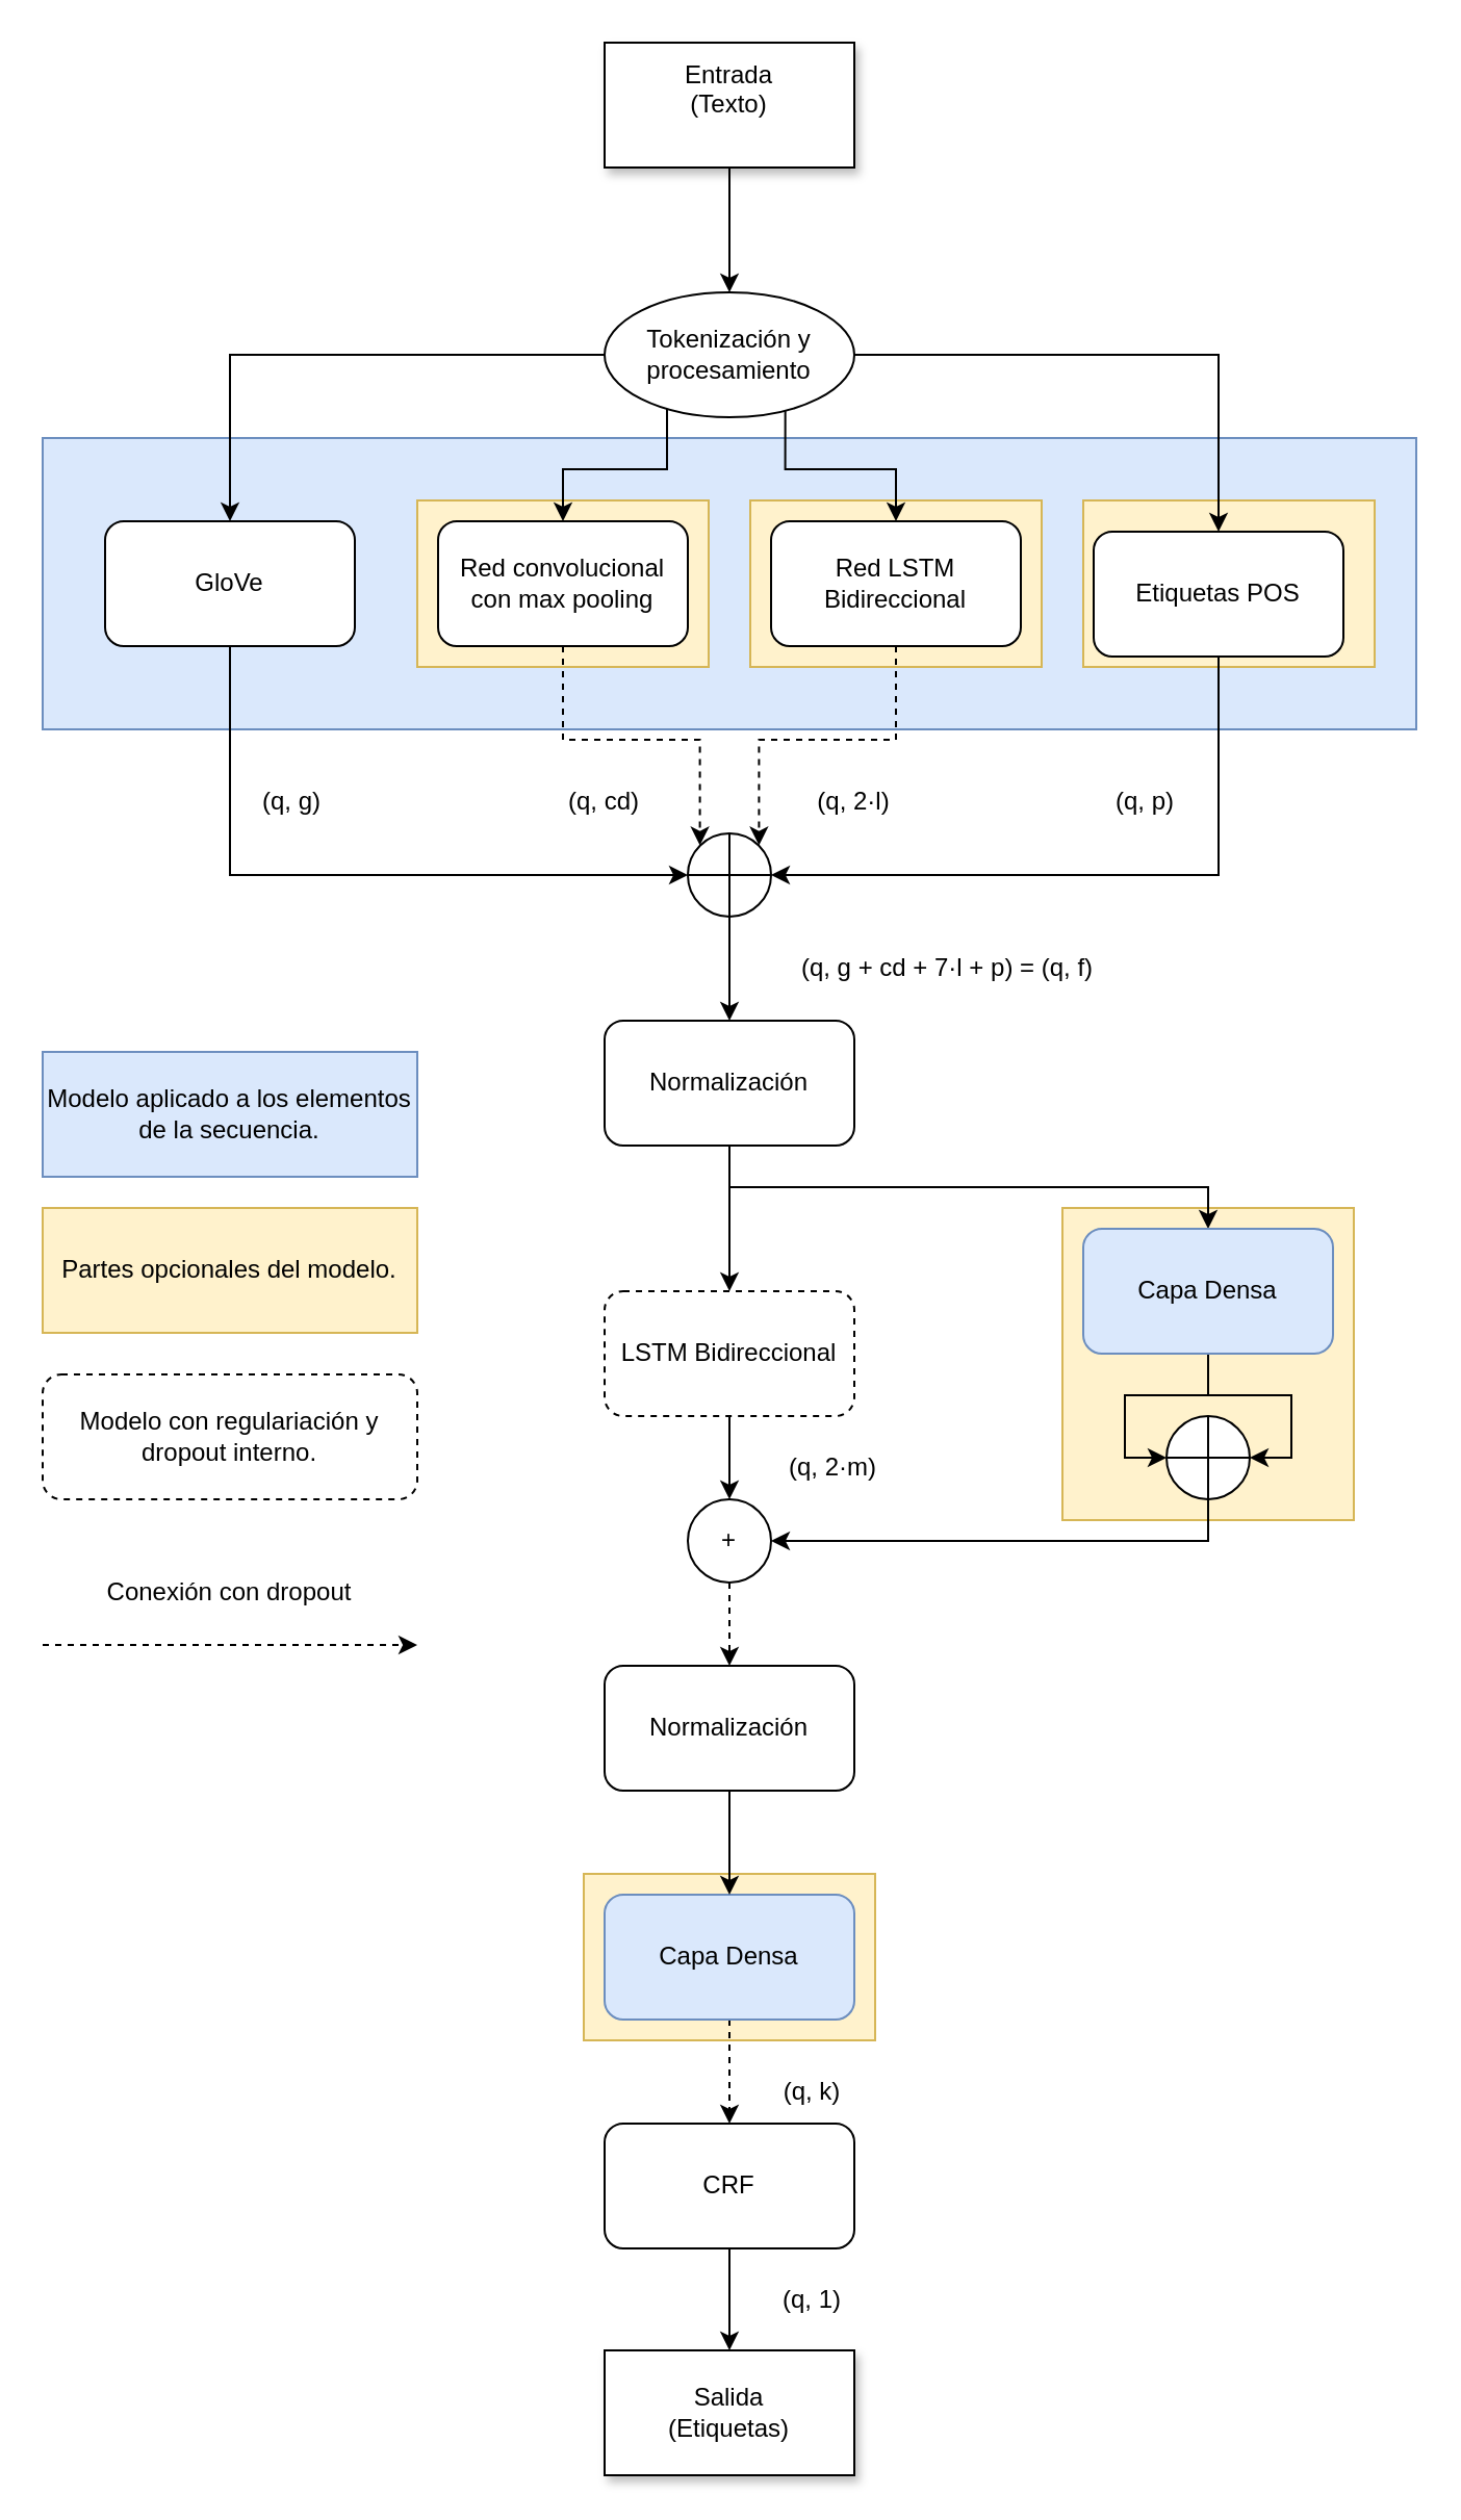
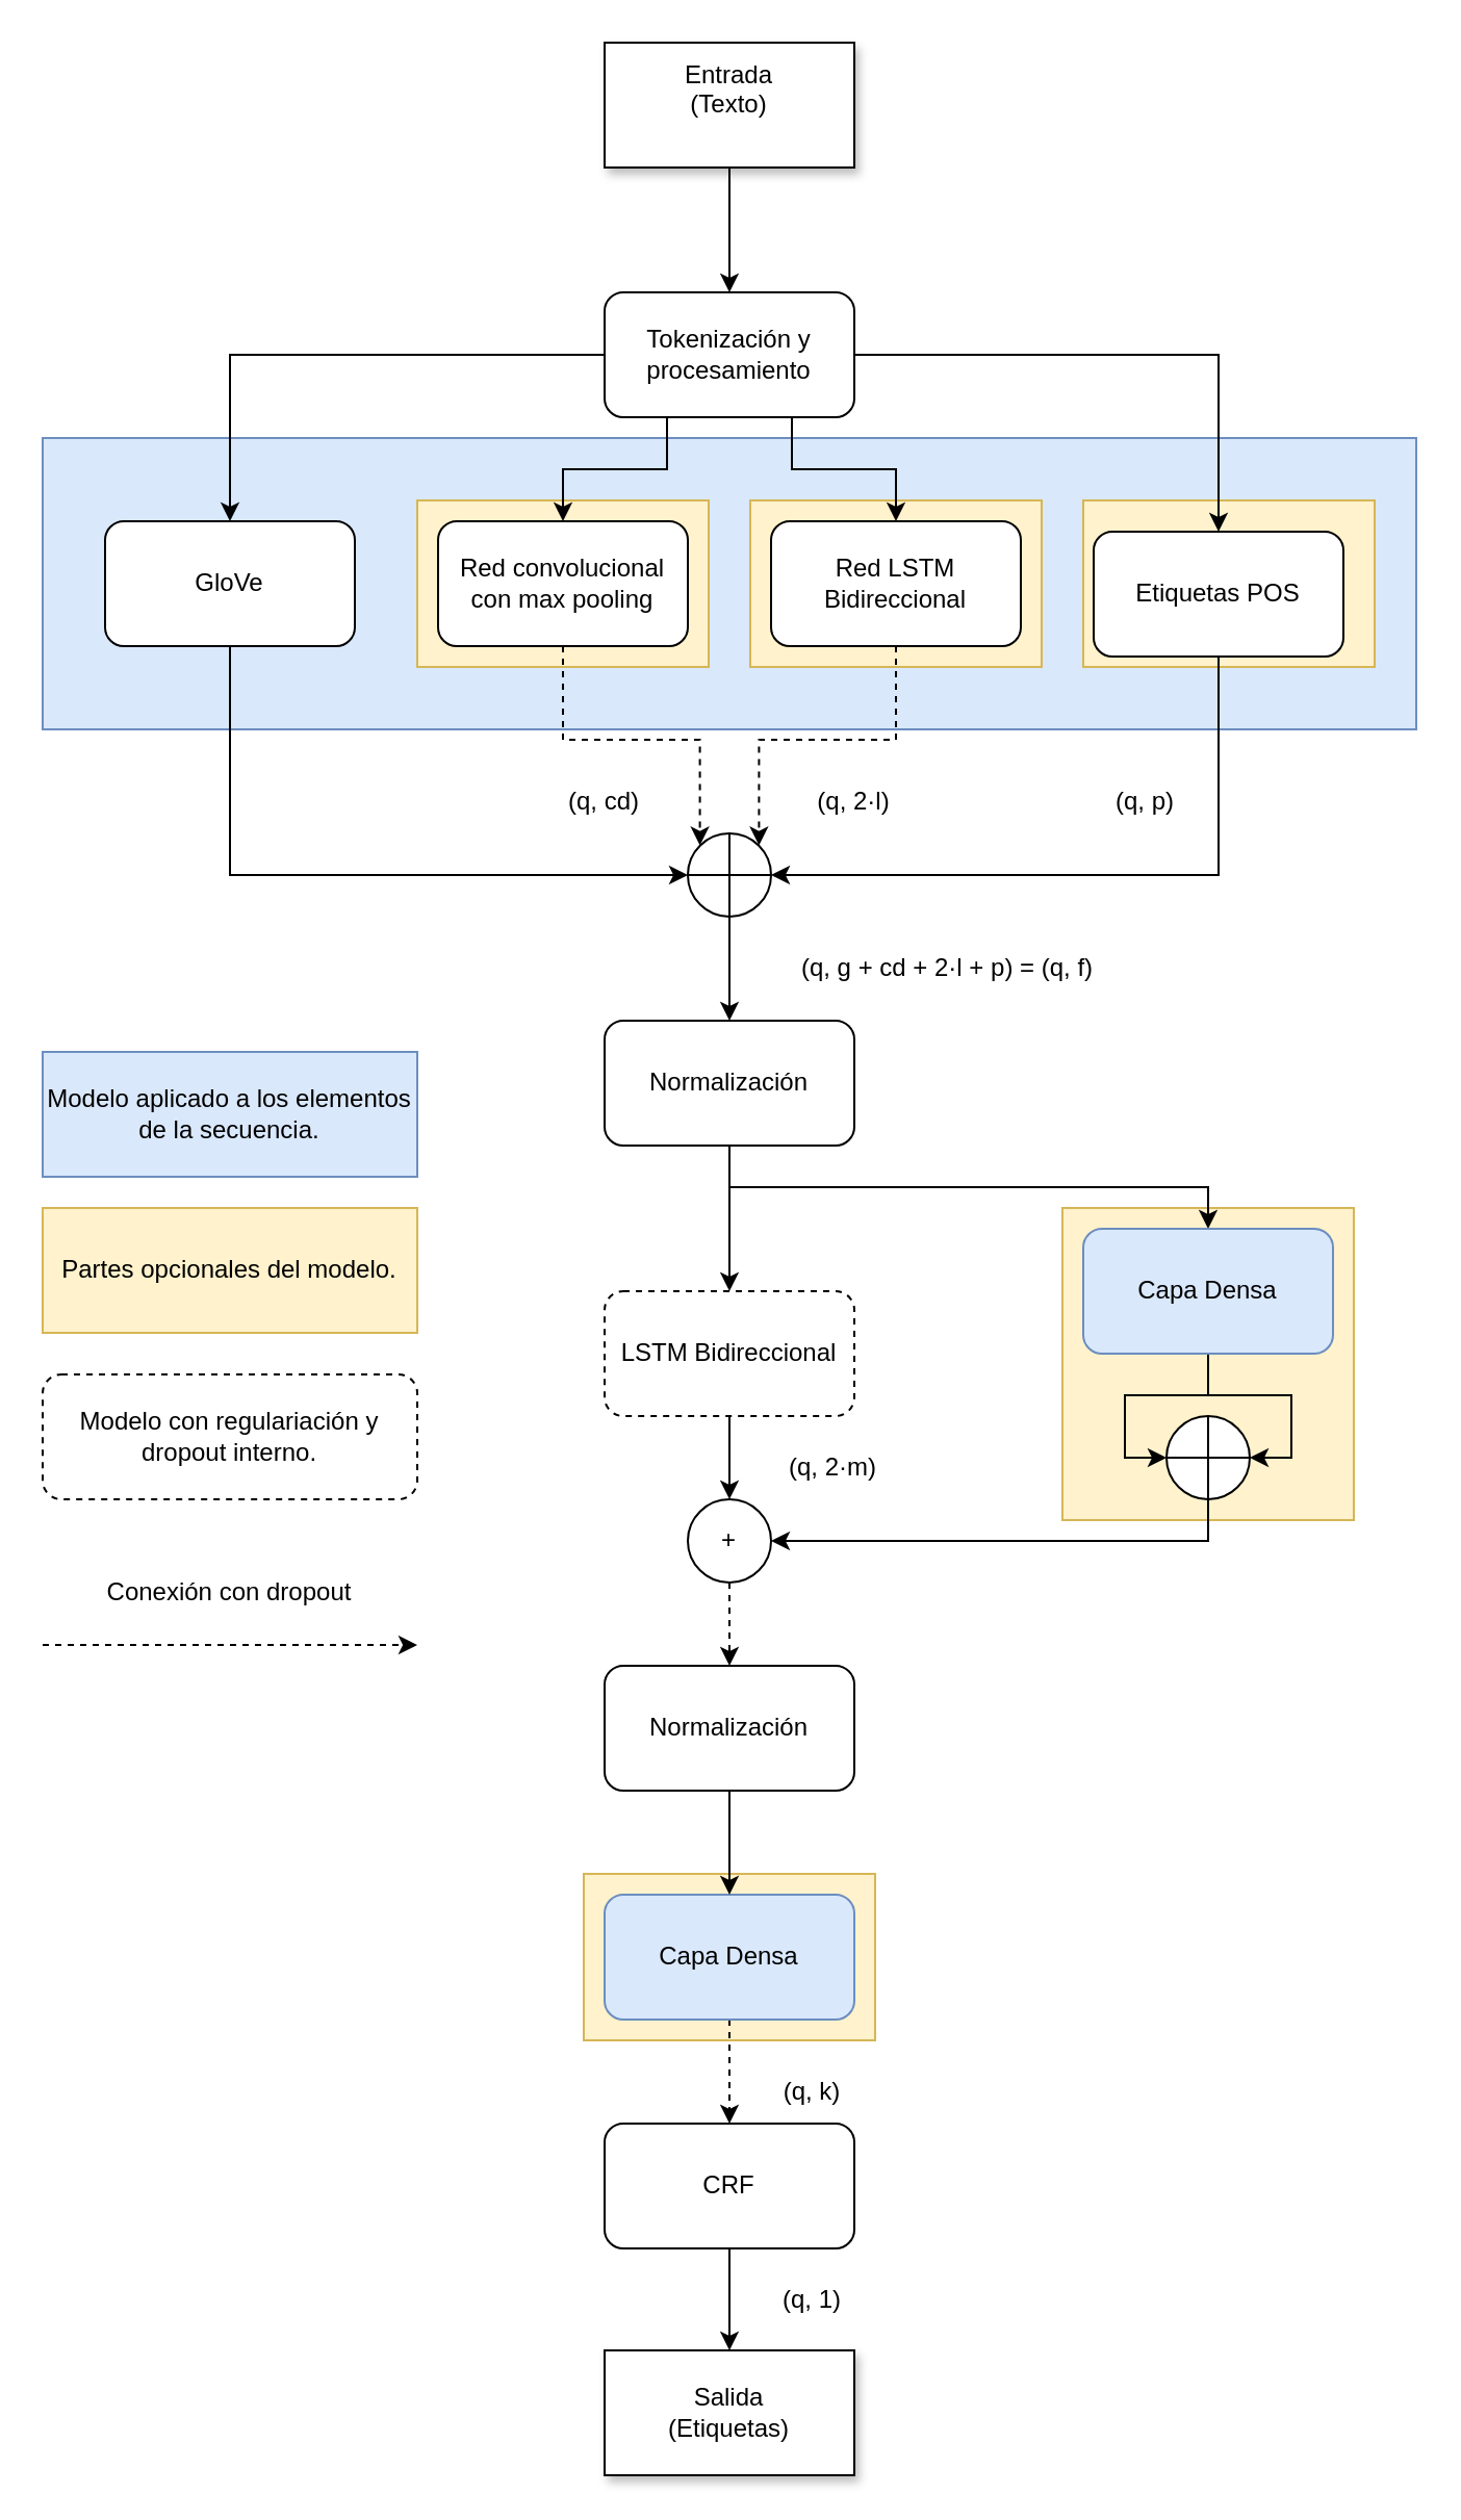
- <mxCell id="14" value="Tokenización y procesamiento" style="ellipse;whiteSpace=wrap;" parent="1" vertex="1"><mxGeometry x="290" y="140" width="120" height="60" as="geometry" /></mxCell>
+ <mxCell id="14" value="Tokenización y procesamiento" style="rounded=1;whiteSpace=wrap;" parent="1" vertex="1"><mxGeometry x="290" y="140" width="120" height="60" as="geometry" /></mxCell>
- <mxCell id="43" value="(q, g)" style="text;strokeColor=none;fillColor=none;align=center;verticalAlign=middle;whiteSpace=wrap;rounded=0;shadow=1;sketch=0;" parent="1" vertex="1"><mxGeometry x="110" y="370" width="60" height="30" as="geometry" /></mxCell>
- <mxCell id="47" value="(q, g + cd + 7·l + p) = (q, f)" style="text;strokeColor=none;fillColor=none;align=center;verticalAlign=middle;whiteSpace=wrap;rounded=0;shadow=1;sketch=0;" parent="1" vertex="1"><mxGeometry x="360" y="450" width="190" height="30" as="geometry" /></mxCell>
+ <mxCell id="47" value="(q, g + cd + 2·l + p) = (q, f)" style="text;strokeColor=none;fillColor=none;align=center;verticalAlign=middle;whiteSpace=wrap;rounded=0;shadow=1;sketch=0;" parent="1" vertex="1"><mxGeometry x="360" y="450" width="190" height="30" as="geometry" /></mxCell>
